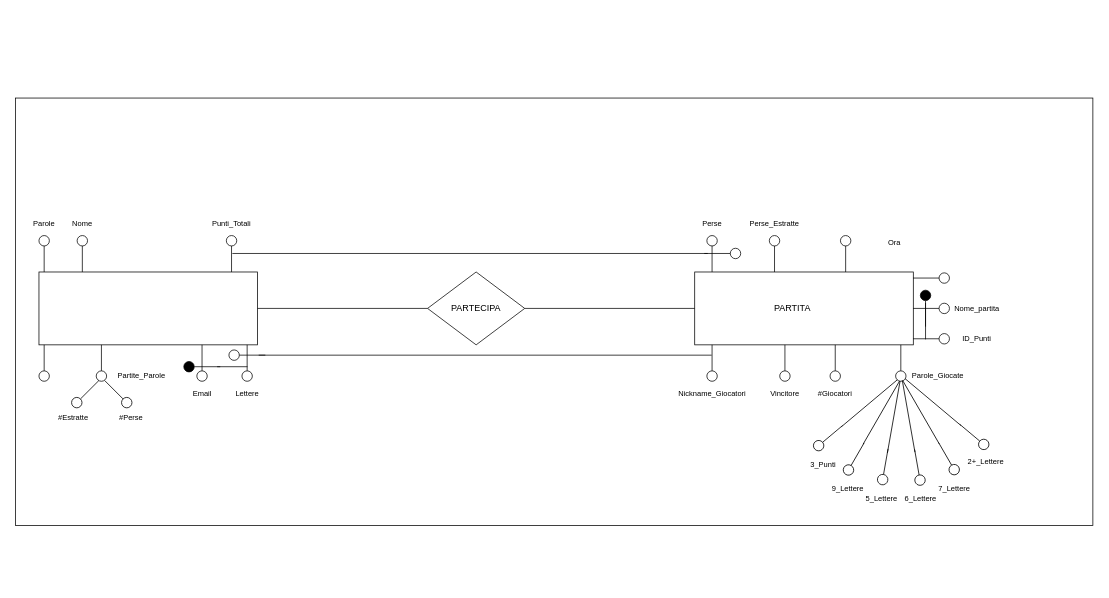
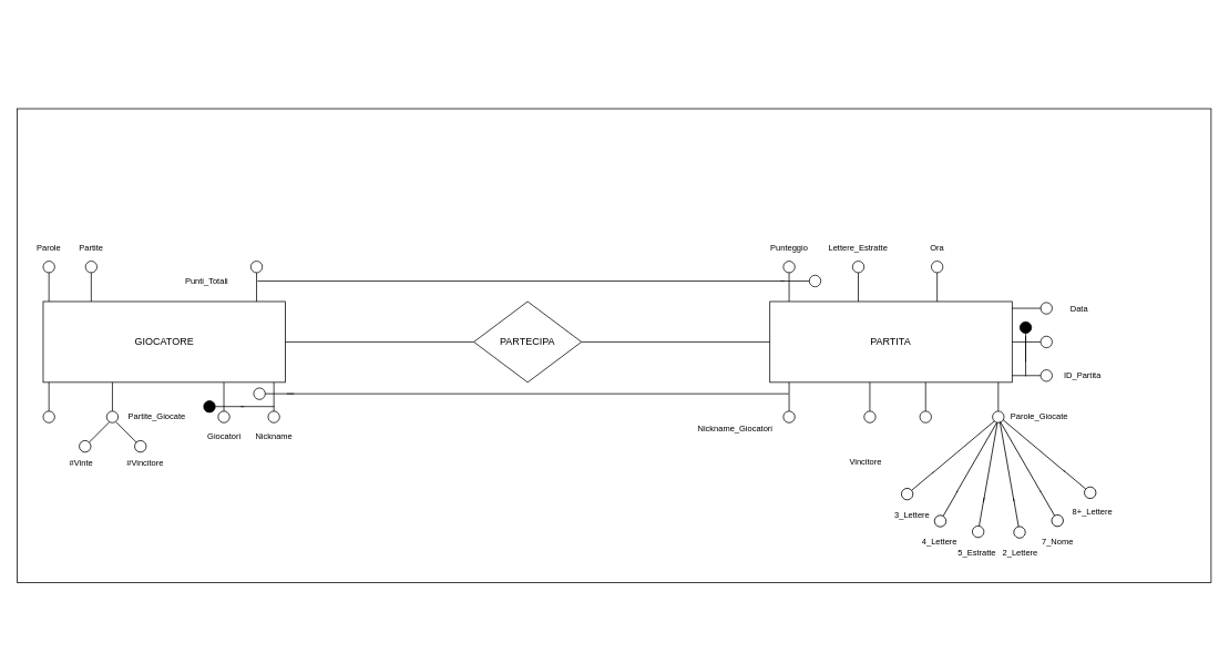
- <mxCell id="10" value="&lt;font style=&quot;font-size: 10px&quot;&gt;Nome&lt;/font&gt;" style="text;html=1;strokeColor=none;fillColor=none;align=center;verticalAlign=middle;whiteSpace=wrap;rounded=0;fontSize=7;" vertex="1" parent="3"><mxGeometry x="50.918" width="64.781" height="32.39" as="geometry" /></mxCell>
+ <mxCell id="10" value="&lt;font style=&quot;font-size: 10px&quot;&gt;Partite&lt;/font&gt;" style="text;html=1;strokeColor=none;fillColor=none;align=center;verticalAlign=middle;whiteSpace=wrap;rounded=0;fontSize=7;" vertex="1" parent="3"><mxGeometry x="50.918" width="64.781" height="32.39" as="geometry" /></mxCell>
- <mxCell id="11" value="&lt;font style=&quot;font-size: 10px&quot;&gt;Punti_Totali&lt;/font&gt;" style="text;html=1;strokeColor=none;fillColor=none;align=center;verticalAlign=middle;whiteSpace=wrap;rounded=0;fontSize=7;" vertex="1" parent="3"><mxGeometry x="249.877" width="64.781" height="32.39" as="geometry" /></mxCell>
+ <mxCell id="11" value="&lt;font style=&quot;font-size: 10px&quot;&gt;Punti_Totali&lt;/font&gt;" style="text;html=1;strokeColor=none;fillColor=none;align=center;verticalAlign=middle;whiteSpace=wrap;rounded=0;fontSize=7;" vertex="1" parent="3"><mxGeometry x="189.877" y="40" width="64.781" height="32.39" as="geometry" /></mxCell>
- <mxCell id="30" value="&lt;font style=&quot;font-size: 10px&quot;&gt;Perse&lt;/font&gt;" style="text;html=1;strokeColor=none;fillColor=none;align=center;verticalAlign=middle;whiteSpace=wrap;rounded=0;fontSize=7;" vertex="1" parent="3"><mxGeometry x="890.756" width="64.781" height="32.39" as="geometry" /></mxCell>
+ <mxCell id="30" value="&lt;font style=&quot;font-size: 10px&quot;&gt;Punteggio&lt;/font&gt;" style="text;html=1;strokeColor=none;fillColor=none;align=center;verticalAlign=middle;whiteSpace=wrap;rounded=0;fontSize=7;" vertex="1" parent="3"><mxGeometry x="890.756" width="64.781" height="32.39" as="geometry" /></mxCell>
- <mxCell id="31" value="&lt;font style=&quot;font-size: 10px&quot;&gt;Perse_Estratte&lt;/font&gt;" style="text;html=1;strokeColor=none;fillColor=none;align=center;verticalAlign=middle;whiteSpace=wrap;rounded=0;fontSize=7;" vertex="1" parent="3"><mxGeometry x="974.032" width="64.781" height="32.39" as="geometry" /></mxCell>
+ <mxCell id="31" value="&lt;font style=&quot;font-size: 10px&quot;&gt;Lettere_Estratte&lt;/font&gt;" style="text;html=1;strokeColor=none;fillColor=none;align=center;verticalAlign=middle;whiteSpace=wrap;rounded=0;fontSize=7;" vertex="1" parent="3"><mxGeometry x="974.032" width="64.781" height="32.39" as="geometry" /></mxCell>
- <mxCell id="34" value="&lt;font style=&quot;font-size: 10px&quot;&gt;Ora&lt;/font&gt;" style="text;html=1;strokeColor=none;fillColor=none;align=center;verticalAlign=middle;whiteSpace=wrap;rounded=0;fontSize=7;" vertex="1" parent="3"><mxGeometry x="1133.904" y="25" width="64.781" height="32.39" as="geometry" /></mxCell>
+ <mxCell id="34" value="&lt;font style=&quot;font-size: 10px&quot;&gt;Ora&lt;/font&gt;" style="text;html=1;strokeColor=none;fillColor=none;align=center;verticalAlign=middle;whiteSpace=wrap;rounded=0;fontSize=7;" vertex="1" parent="3"><mxGeometry x="1068.904" width="64.781" height="32.39" as="geometry" /></mxCell>
+ <mxCell id="70" value="&lt;font style=&quot;font-size: 10px&quot;&gt;Data&lt;/font&gt;" style="text;html=1;strokeColor=none;fillColor=none;align=center;verticalAlign=middle;whiteSpace=wrap;rounded=0;fontSize=7;" vertex="1" parent="3"><mxGeometry x="1239.764" y="72.878" width="64.781" height="32.39" as="geometry" /></mxCell>
+ <mxCell id="6" value="GIOCATORE" style="text;html=1;strokeColor=none;fillColor=none;align=center;verticalAlign=middle;whiteSpace=wrap;rounded=0;" vertex="1" parent="3"><mxGeometry x="138.826" y="113.366" width="64.781" height="32.39" as="geometry" /></mxCell>
- <mxCell id="28" value="PARTITA" style="text;html=1;strokeColor=none;fillColor=none;align=center;verticalAlign=middle;whiteSpace=wrap;rounded=0;" vertex="1" parent="3"><mxGeometry x="998.37" y="113.366" width="64.781" height="32.39" as="geometry" /></mxCell>
+ <mxCell id="28" value="PARTITA" style="text;html=1;strokeColor=none;fillColor=none;align=center;verticalAlign=middle;whiteSpace=wrap;rounded=0;" vertex="1" parent="3"><mxGeometry x="1013.37" y="113.366" width="64.781" height="32.39" as="geometry" /></mxCell>
- <mxCell id="72" value="&lt;font style=&quot;font-size: 10px&quot;&gt;Nome_partita&lt;/font&gt;" style="text;html=1;strokeColor=none;fillColor=none;align=center;verticalAlign=middle;whiteSpace=wrap;rounded=0;fontSize=7;" vertex="1" parent="3"><mxGeometry x="1244.331" y="113.366" width="64.781" height="32.39" as="geometry" /></mxCell>
- <mxCell id="73" value="&lt;font style=&quot;font-size: 10px&quot;&gt;ID_Punti&lt;/font&gt;" style="text;html=1;strokeColor=none;fillColor=none;align=center;verticalAlign=middle;whiteSpace=wrap;rounded=0;fontSize=7;" vertex="1" parent="3"><mxGeometry x="1244.331" y="153.854" width="64.781" height="32.39" as="geometry" /></mxCell>
+ <mxCell id="73" value="&lt;font style=&quot;font-size: 10px&quot;&gt;ID_Partita&lt;/font&gt;" style="text;html=1;strokeColor=none;fillColor=none;align=center;verticalAlign=middle;whiteSpace=wrap;rounded=0;fontSize=7;" vertex="1" parent="3"><mxGeometry x="1244.331" y="153.854" width="64.781" height="32.39" as="geometry" /></mxCell>
- <mxCell id="14" value="&lt;font style=&quot;font-size: 10px&quot;&gt;Partite_Parole&lt;/font&gt;" style="text;html=1;strokeColor=none;fillColor=none;align=center;verticalAlign=middle;whiteSpace=wrap;rounded=0;fontSize=7;" vertex="1" parent="3"><mxGeometry x="129.805" y="202.439" width="64.781" height="32.39" as="geometry" /></mxCell>
+ <mxCell id="14" value="&lt;font style=&quot;font-size: 10px&quot;&gt;Partite_Giocate&lt;/font&gt;" style="text;html=1;strokeColor=none;fillColor=none;align=center;verticalAlign=middle;whiteSpace=wrap;rounded=0;fontSize=7;" vertex="1" parent="3"><mxGeometry x="129.805" y="202.439" width="64.781" height="32.39" as="geometry" /></mxCell>
- <mxCell id="20" value="&lt;font style=&quot;font-size: 10px&quot;&gt;Email&lt;/font&gt;" style="text;html=1;strokeColor=none;fillColor=none;align=center;verticalAlign=middle;whiteSpace=wrap;rounded=0;fontSize=7;" vertex="1" parent="3"><mxGeometry x="210.555" y="226.732" width="64.781" height="32.39" as="geometry" /></mxCell>
+ <mxCell id="20" value="&lt;font style=&quot;font-size: 10px&quot;&gt;Giocatori&lt;/font&gt;" style="text;html=1;strokeColor=none;fillColor=none;align=center;verticalAlign=middle;whiteSpace=wrap;rounded=0;fontSize=7;" vertex="1" parent="3"><mxGeometry x="210.555" y="226.732" width="64.781" height="32.39" as="geometry" /></mxCell>
- <mxCell id="22" value="&lt;font style=&quot;font-size: 10px&quot;&gt;Lettere&lt;/font&gt;" style="text;html=1;strokeColor=none;fillColor=none;align=center;verticalAlign=middle;whiteSpace=wrap;rounded=0;fontSize=7;" vertex="1" parent="3"><mxGeometry x="270.72" y="226.732" width="64.781" height="32.39" as="geometry" /></mxCell>
+ <mxCell id="22" value="&lt;font style=&quot;font-size: 10px&quot;&gt;Nickname&lt;/font&gt;" style="text;html=1;strokeColor=none;fillColor=none;align=center;verticalAlign=middle;whiteSpace=wrap;rounded=0;fontSize=7;" vertex="1" parent="3"><mxGeometry x="270.72" y="226.732" width="64.781" height="32.39" as="geometry" /></mxCell>
- <mxCell id="36" value="&lt;font style=&quot;font-size: 10px&quot;&gt;Nickname_Giocatori&lt;/font&gt;" style="text;html=1;strokeColor=none;fillColor=none;align=center;verticalAlign=middle;whiteSpace=wrap;rounded=0;fontSize=7;" vertex="1" parent="3"><mxGeometry x="890.756" y="226.732" width="64.781" height="32.39" as="geometry" /></mxCell>
+ <mxCell id="36" value="&lt;font style=&quot;font-size: 10px&quot;&gt;Nickname_Giocatori&lt;/font&gt;" style="text;html=1;strokeColor=none;fillColor=none;align=center;verticalAlign=middle;whiteSpace=wrap;rounded=0;fontSize=7;" vertex="1" parent="3"><mxGeometry x="825.756" y="216.732" width="64.781" height="32.39" as="geometry" /></mxCell>
- <mxCell id="37" value="&lt;font style=&quot;font-size: 10px&quot;&gt;Vincitore&lt;/font&gt;" style="text;html=1;strokeColor=none;fillColor=none;align=center;verticalAlign=middle;whiteSpace=wrap;rounded=0;fontSize=7;" vertex="1" parent="3"><mxGeometry x="987.927" y="226.732" width="64.781" height="32.39" as="geometry" /></mxCell>
+ <mxCell id="37" value="&lt;font style=&quot;font-size: 10px&quot;&gt;Vincitore&lt;/font&gt;" style="text;html=1;strokeColor=none;fillColor=none;align=center;verticalAlign=middle;whiteSpace=wrap;rounded=0;fontSize=7;" vertex="1" parent="3"><mxGeometry x="982.927" y="256.732" width="64.781" height="32.39" as="geometry" /></mxCell>
- <mxCell id="40" value="&lt;font style=&quot;font-size: 10px&quot;&gt;#Giocatori&lt;/font&gt;" style="text;html=1;strokeColor=none;fillColor=none;align=center;verticalAlign=middle;whiteSpace=wrap;rounded=0;fontSize=7;" vertex="1" parent="3"><mxGeometry x="1055.024" y="226.732" width="64.781" height="32.39" as="geometry" /></mxCell>
- <mxCell id="17" value="&lt;font style=&quot;font-size: 10px&quot;&gt;#Estratte&lt;/font&gt;" style="text;html=1;strokeColor=none;fillColor=none;align=center;verticalAlign=middle;whiteSpace=wrap;rounded=0;fontSize=7;" vertex="1" parent="3"><mxGeometry x="39.338" y="259.122" width="64.781" height="32.39" as="geometry" /></mxCell>
+ <mxCell id="17" value="&lt;font style=&quot;font-size: 10px&quot;&gt;#Vinte&lt;/font&gt;" style="text;html=1;strokeColor=none;fillColor=none;align=center;verticalAlign=middle;whiteSpace=wrap;rounded=0;fontSize=7;" vertex="1" parent="3"><mxGeometry x="39.338" y="259.122" width="64.781" height="32.39" as="geometry" /></mxCell>
- <mxCell id="18" value="&lt;font style=&quot;font-size: 10px&quot;&gt;#Perse&lt;/font&gt;" style="text;html=1;strokeColor=none;fillColor=none;align=center;verticalAlign=middle;whiteSpace=wrap;rounded=0;fontSize=7;" vertex="1" parent="3"><mxGeometry x="115.699" y="259.122" width="64.781" height="32.39" as="geometry" /></mxCell>
+ <mxCell id="18" value="&lt;font style=&quot;font-size: 10px&quot;&gt;#Vincitore&lt;/font&gt;" style="text;html=1;strokeColor=none;fillColor=none;align=center;verticalAlign=middle;whiteSpace=wrap;rounded=0;fontSize=7;" vertex="1" parent="3"><mxGeometry x="115.699" y="259.122" width="64.781" height="32.39" as="geometry" /></mxCell>
- <mxCell id="61" value="&lt;font style=&quot;font-size: 10px&quot;&gt;2+_Lettere&lt;/font&gt;" style="text;html=1;strokeColor=none;fillColor=none;align=center;verticalAlign=middle;whiteSpace=wrap;rounded=0;fontSize=7;" vertex="1" parent="3"><mxGeometry x="1256.299" y="316.469" width="64.781" height="32.39" as="geometry" /></mxCell>
+ <mxCell id="61" value="&lt;font style=&quot;font-size: 10px&quot;&gt;8+_Lettere&lt;/font&gt;" style="text;html=1;strokeColor=none;fillColor=none;align=center;verticalAlign=middle;whiteSpace=wrap;rounded=0;fontSize=7;" vertex="1" parent="3"><mxGeometry x="1256.299" y="316.469" width="64.781" height="32.39" as="geometry" /></mxCell>
- <mxCell id="56" value="&lt;font style=&quot;font-size: 10px&quot;&gt;3_Punti&lt;/font&gt;" style="text;html=1;strokeColor=none;fillColor=none;align=center;verticalAlign=middle;whiteSpace=wrap;rounded=0;fontSize=7;" vertex="1" parent="3"><mxGeometry x="1038.813" y="321.441" width="64.781" height="32.39" as="geometry" /></mxCell>
+ <mxCell id="56" value="&lt;font style=&quot;font-size: 10px&quot;&gt;3_Lettere&lt;/font&gt;" style="text;html=1;strokeColor=none;fillColor=none;align=center;verticalAlign=middle;whiteSpace=wrap;rounded=0;fontSize=7;" vertex="1" parent="3"><mxGeometry x="1038.813" y="321.441" width="64.781" height="32.39" as="geometry" /></mxCell>
- <mxCell id="57" value="&lt;font style=&quot;font-size: 10px&quot;&gt;9_Lettere&lt;/font&gt;" style="text;html=1;strokeColor=none;fillColor=none;align=center;verticalAlign=middle;whiteSpace=wrap;rounded=0;fontSize=7;" vertex="1" parent="3"><mxGeometry x="1071.608" y="353.832" width="64.781" height="32.39" as="geometry" /></mxCell>
+ <mxCell id="57" value="&lt;font style=&quot;font-size: 10px&quot;&gt;4_Lettere&lt;/font&gt;" style="text;html=1;strokeColor=none;fillColor=none;align=center;verticalAlign=middle;whiteSpace=wrap;rounded=0;fontSize=7;" vertex="1" parent="3"><mxGeometry x="1071.608" y="353.832" width="64.781" height="32.39" as="geometry" /></mxCell>
- <mxCell id="60" value="&lt;font style=&quot;font-size: 10px&quot;&gt;7_Lettere&lt;/font&gt;" style="text;html=1;strokeColor=none;fillColor=none;align=center;verticalAlign=middle;whiteSpace=wrap;rounded=0;fontSize=7;" vertex="1" parent="3"><mxGeometry x="1214.321" y="353.832" width="64.781" height="32.39" as="geometry" /></mxCell>
+ <mxCell id="60" value="&lt;font style=&quot;font-size: 10px&quot;&gt;7_Nome&lt;/font&gt;" style="text;html=1;strokeColor=none;fillColor=none;align=center;verticalAlign=middle;whiteSpace=wrap;rounded=0;fontSize=7;" vertex="1" parent="3"><mxGeometry x="1214.321" y="353.832" width="64.781" height="32.39" as="geometry" /></mxCell>
- <mxCell id="58" value="&lt;font style=&quot;font-size: 10px&quot;&gt;5_Lettere&lt;/font&gt;" style="text;html=1;strokeColor=none;fillColor=none;align=center;verticalAlign=middle;whiteSpace=wrap;rounded=0;fontSize=7;" vertex="1" parent="3"><mxGeometry x="1117.02" y="366.61" width="64.781" height="32.39" as="geometry" /></mxCell>
+ <mxCell id="58" value="&lt;font style=&quot;font-size: 10px&quot;&gt;5_Estratte&lt;/font&gt;" style="text;html=1;strokeColor=none;fillColor=none;align=center;verticalAlign=middle;whiteSpace=wrap;rounded=0;fontSize=7;" vertex="1" parent="3"><mxGeometry x="1117.02" y="366.61" width="64.781" height="32.39" as="geometry" /></mxCell>
- <mxCell id="59" value="&lt;font style=&quot;font-size: 10px&quot;&gt;6_Lettere&lt;/font&gt;" style="text;html=1;strokeColor=none;fillColor=none;align=center;verticalAlign=middle;whiteSpace=wrap;rounded=0;fontSize=7;" vertex="1" parent="3"><mxGeometry x="1169.363" y="366.61" width="64.781" height="32.39" as="geometry" /></mxCell>
+ <mxCell id="59" value="&lt;font style=&quot;font-size: 10px&quot;&gt;2_Lettere&lt;/font&gt;" style="text;html=1;strokeColor=none;fillColor=none;align=center;verticalAlign=middle;whiteSpace=wrap;rounded=0;fontSize=7;" vertex="1" parent="3"><mxGeometry x="1169.363" y="366.61" width="64.781" height="32.39" as="geometry" /></mxCell>
